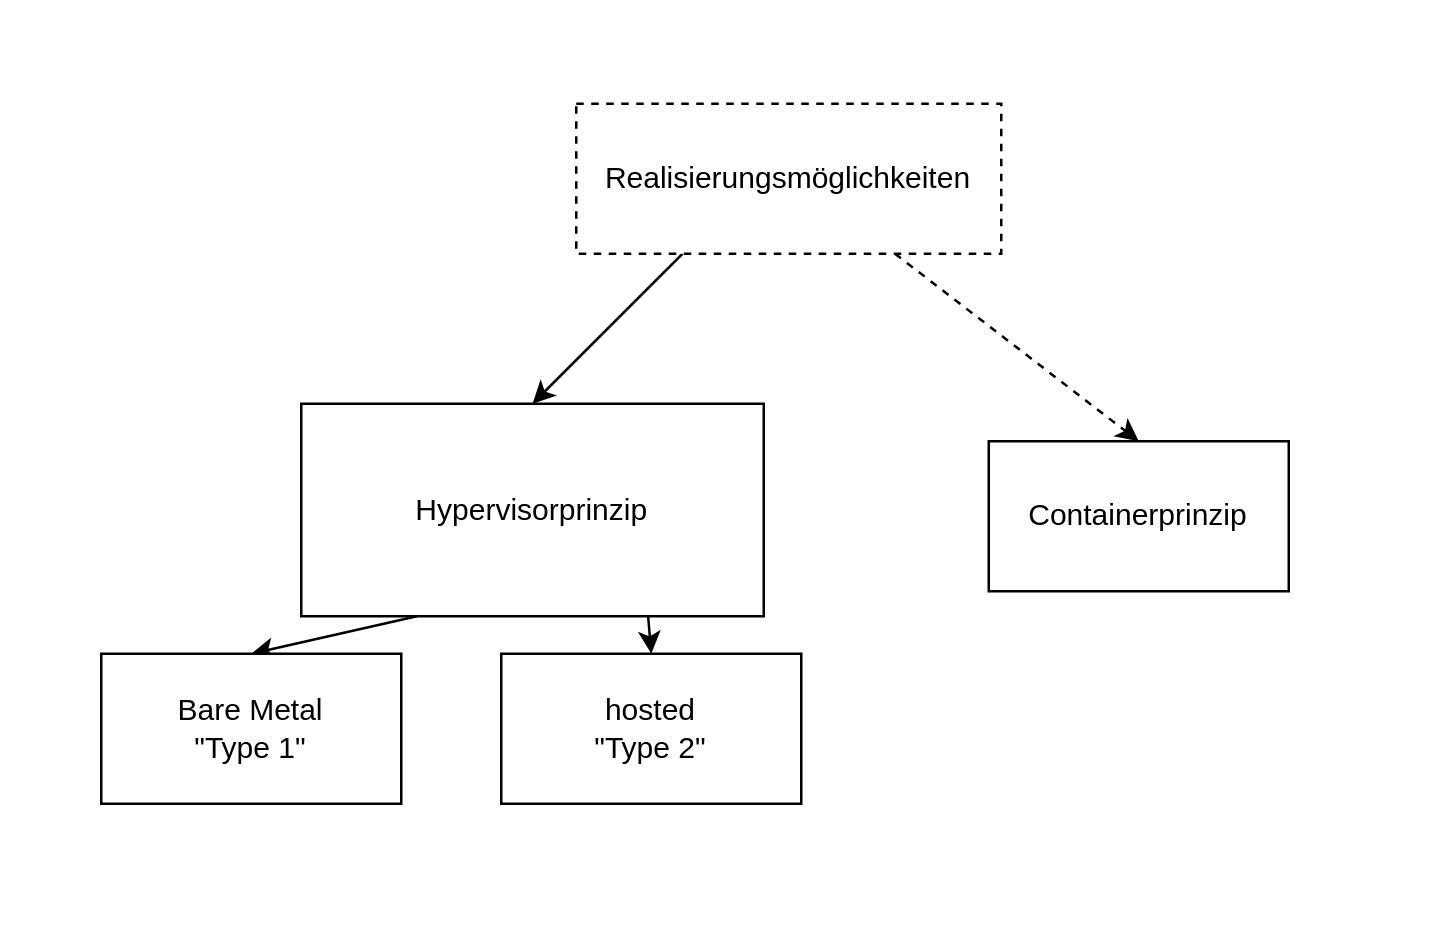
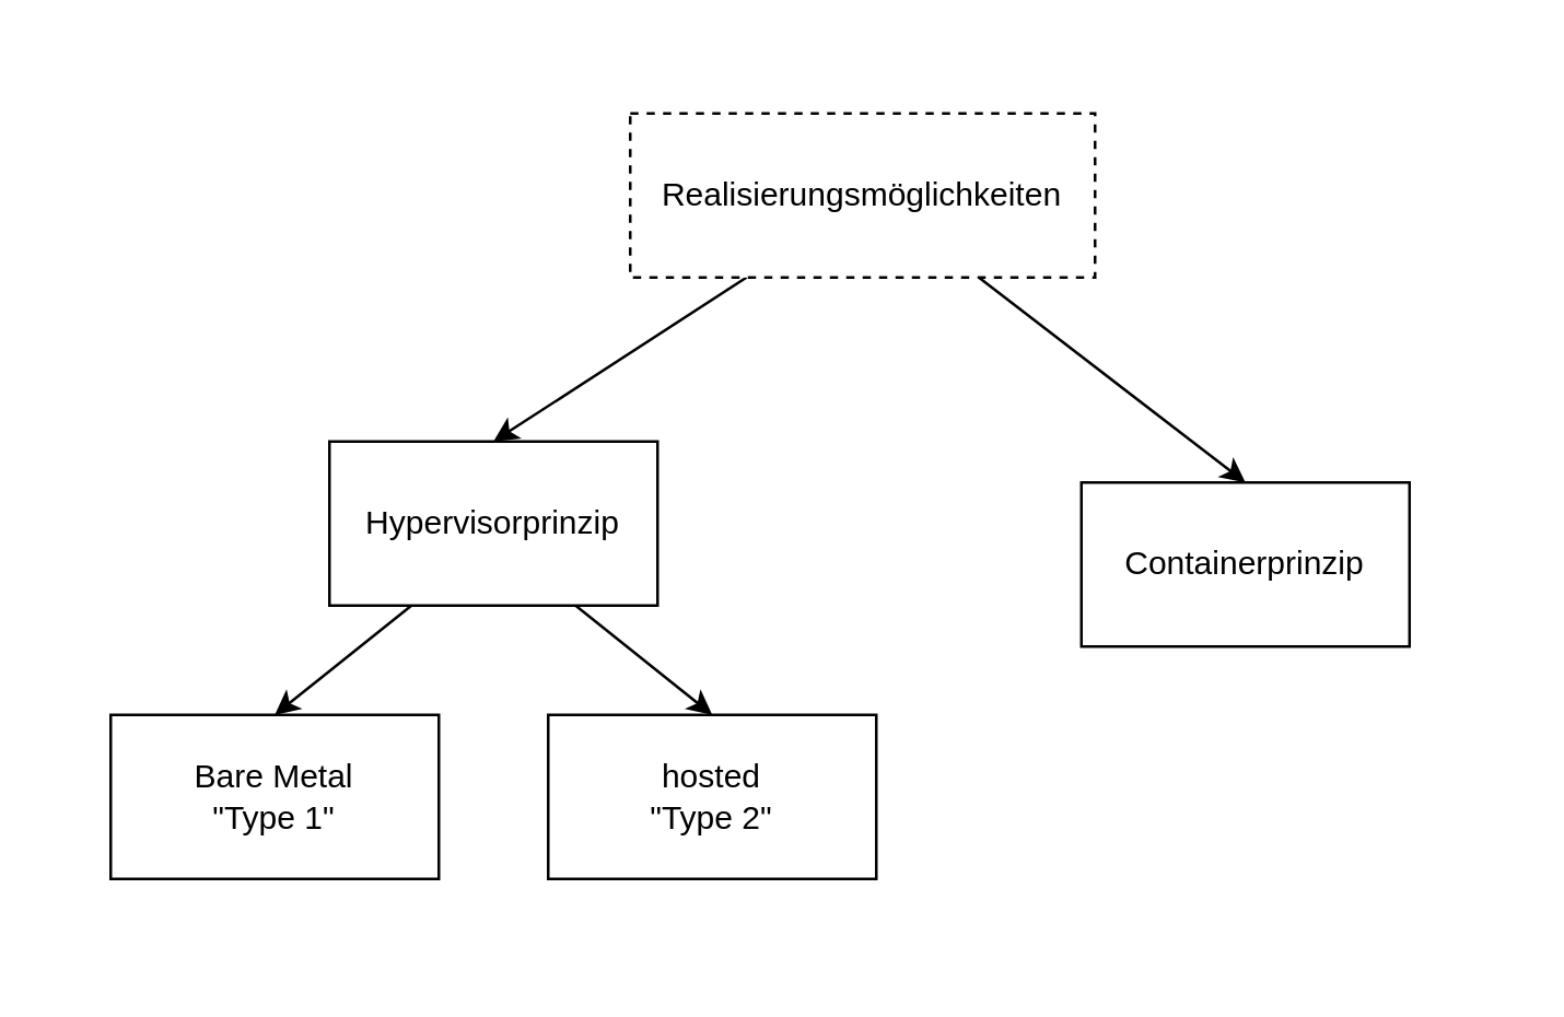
- <mxCell id="9" style="edgeStyle=none;html=1;exitX=0.75;exitY=1;exitDx=0;exitDy=0;entryX=0.5;entryY=0;entryDx=0;entryDy=0;dashed=1;" edge="1" parent="1" source="10" target="11"><mxGeometry relative="1" as="geometry" /></mxCell>
+ <mxCell id="9" style="edgeStyle=none;html=1;exitX=0.75;exitY=1;exitDx=0;exitDy=0;entryX=0.5;entryY=0;entryDx=0;entryDy=0;" edge="1" parent="1" source="10" target="11"><mxGeometry relative="1" as="geometry" /></mxCell>
- <mxCell id="5" value="Hypervisorprinzip" style="rounded=0;whiteSpace=wrap;html=1;" vertex="1" parent="1"><mxGeometry x="120" y="161" width="185" height="85" as="geometry" /></mxCell>
+ <mxCell id="5" value="Hypervisorprinzip" style="rounded=0;whiteSpace=wrap;html=1;" vertex="1" parent="1"><mxGeometry x="120" y="161" width="120" height="60" as="geometry" /></mxCell>
